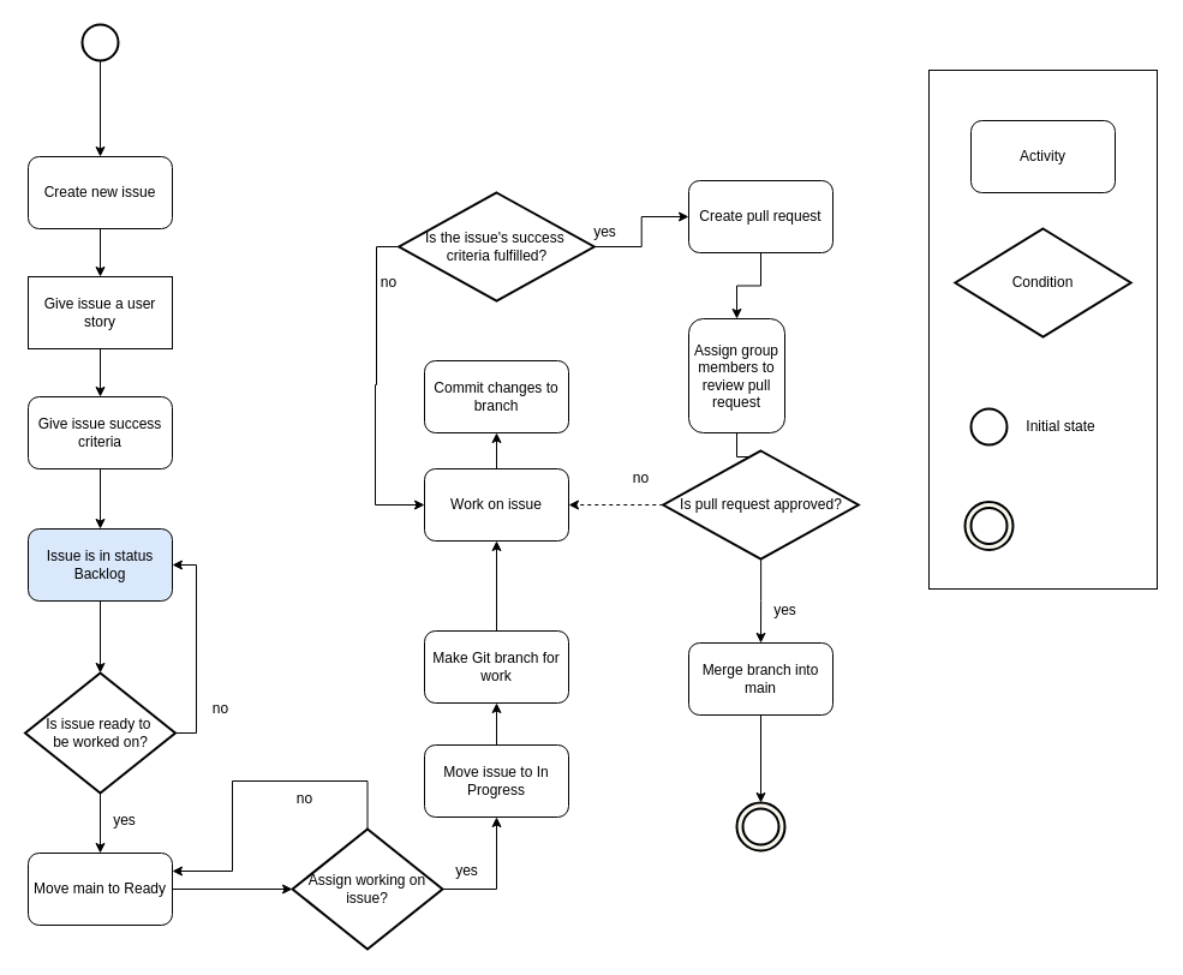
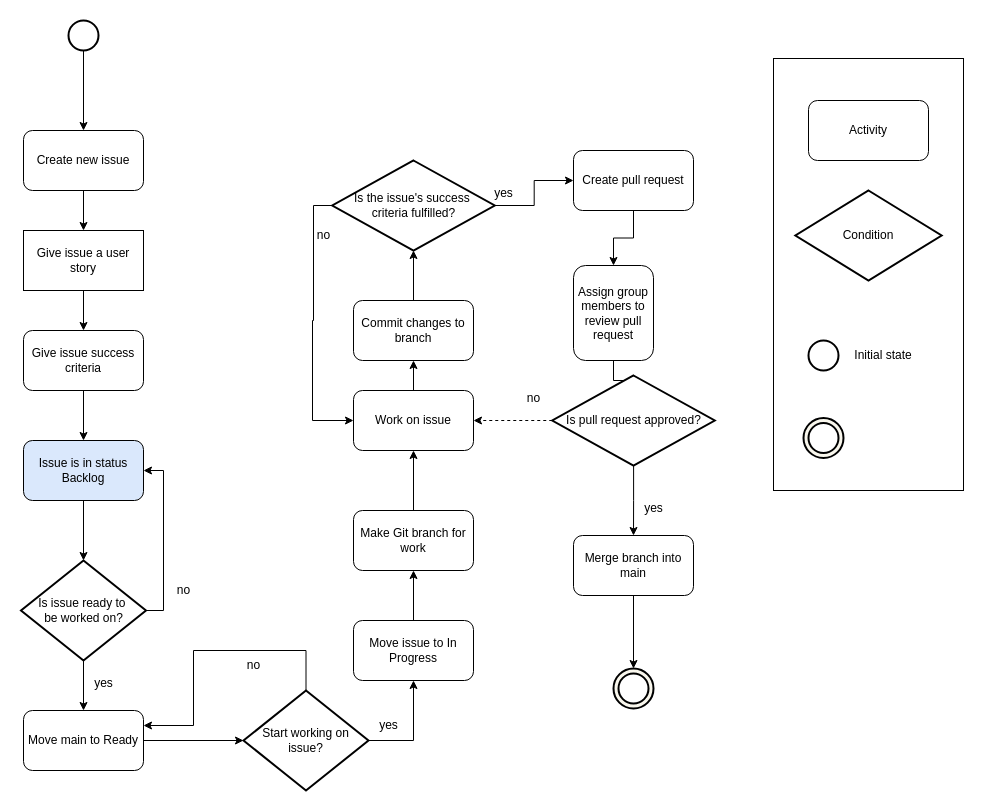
+ <mxCell id="35" style="edgeStyle=orthogonalEdgeStyle;rounded=0;orthogonalLoop=1;jettySize=auto;html=1;entryX=0.5;entryY=1;entryDx=0;entryDy=0;entryPerimeter=0;" parent="1" source="31" target="34" edge="1"><mxGeometry relative="1" as="geometry" /></mxCell>
- <mxCell id="27" value="Make Git branch for work" style="rounded=1;whiteSpace=wrap;html=1;" parent="1" vertex="1"><mxGeometry x="353" y="525" width="120" height="60" as="geometry" /></mxCell>
+ <mxCell id="27" value="Make Git branch for work" style="rounded=1;whiteSpace=wrap;html=1;" parent="1" vertex="1"><mxGeometry x="353" y="510" width="120" height="60" as="geometry" /></mxCell>
- <mxCell id="21" value="Assign working on issue?" style="strokeWidth=2;html=1;shape=mxgraph.flowchart.decision;whiteSpace=wrap;" parent="1" vertex="1"><mxGeometry x="243" y="690" width="125" height="100" as="geometry" /></mxCell>
+ <mxCell id="21" value="Start working on issue?" style="strokeWidth=2;html=1;shape=mxgraph.flowchart.decision;whiteSpace=wrap;" parent="1" vertex="1"><mxGeometry x="243" y="690" width="125" height="100" as="geometry" /></mxCell>
